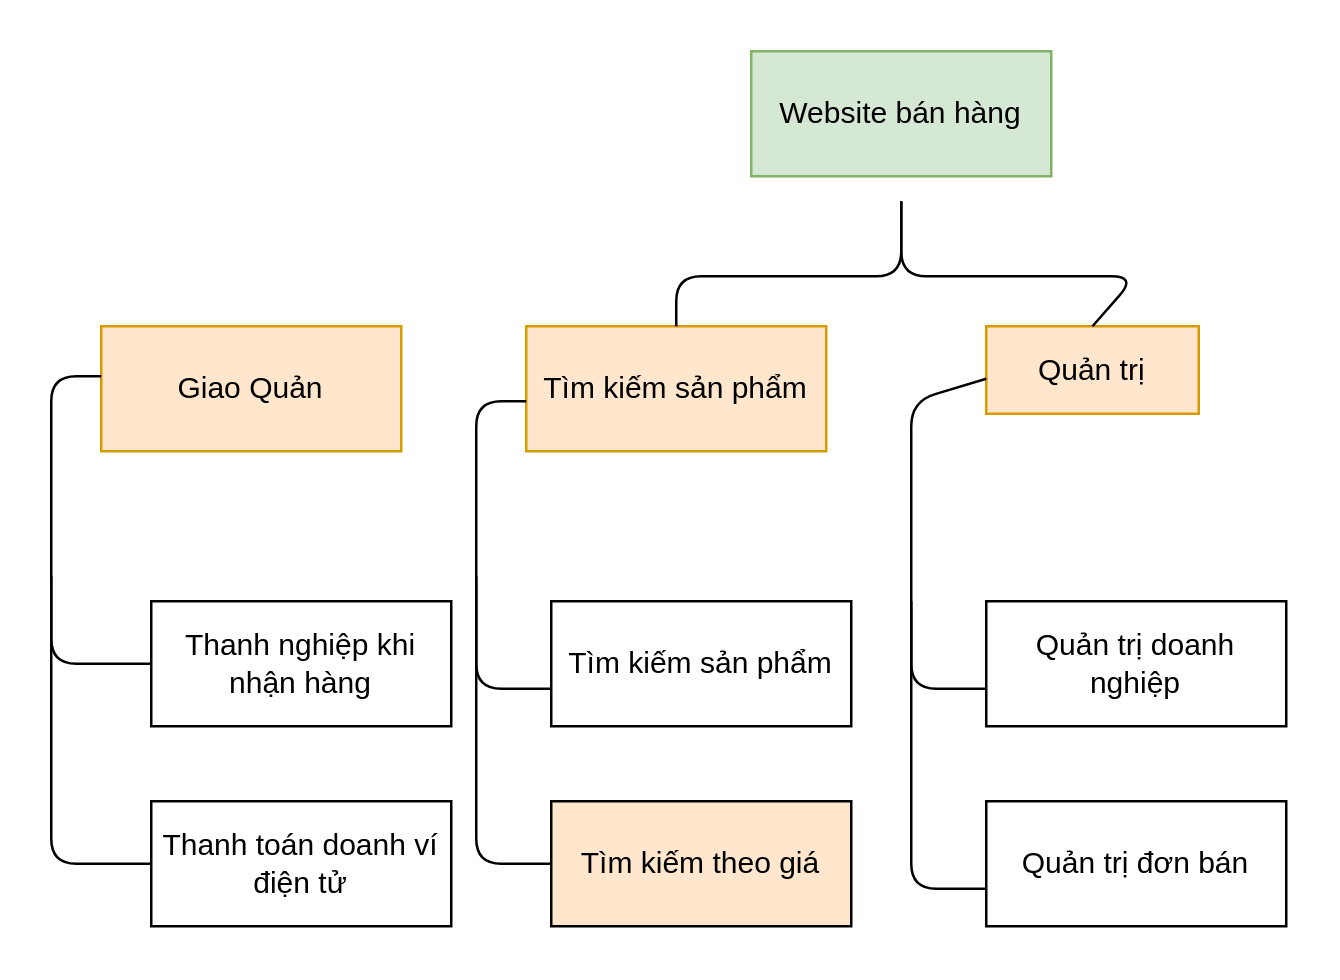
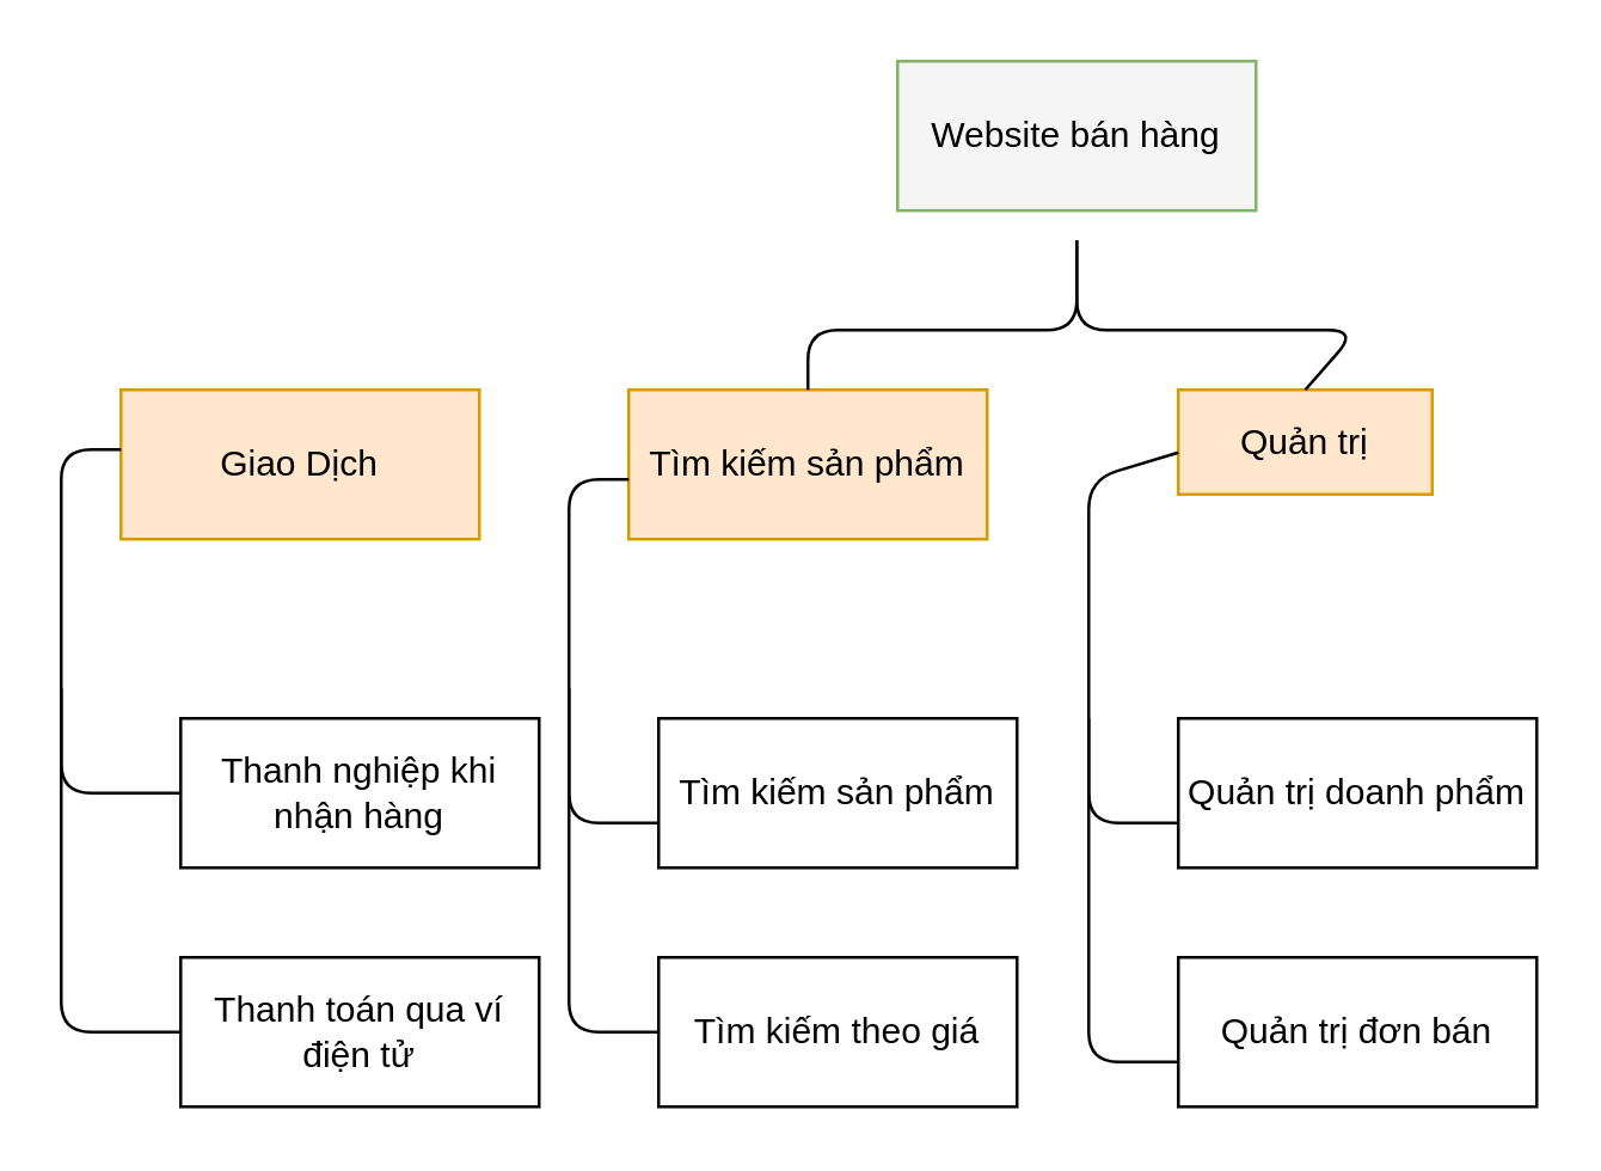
- <mxCell id="2" value="Website bán hàng" style="rounded=0;whiteSpace=wrap;html=1;fillColor=#d5e8d4;strokeColor=#82b366;" vertex="1" parent="1"><mxGeometry x="300" y="20" width="120" height="50" as="geometry" /></mxCell>
+ <mxCell id="2" value="Website bán hàng" style="rounded=0;whiteSpace=wrap;html=1;fillColor=#f5f5f5;strokeColor=#82b366;" vertex="1" parent="1"><mxGeometry x="300" y="20" width="120" height="50" as="geometry" /></mxCell>
- <mxCell id="3" value="Giao Quản" style="rounded=0;whiteSpace=wrap;html=1;fillColor=#ffe6cc;strokeColor=#d79b00;" vertex="1" parent="1"><mxGeometry x="40" y="130" width="120" height="50" as="geometry" /></mxCell>
+ <mxCell id="3" value="Giao Dịch" style="rounded=0;whiteSpace=wrap;html=1;fillColor=#ffe6cc;strokeColor=#d79b00;" vertex="1" parent="1"><mxGeometry x="40" y="130" width="120" height="50" as="geometry" /></mxCell>
- <mxCell id="12" value="Quản trị doanh nghiệp" style="rounded=0;whiteSpace=wrap;html=1;" vertex="1" parent="1"><mxGeometry x="394" y="240" width="120" height="50" as="geometry" /></mxCell>
+ <mxCell id="12" value="Quản trị doanh phẩm" style="rounded=0;whiteSpace=wrap;html=1;" vertex="1" parent="1"><mxGeometry x="394" y="240" width="120" height="50" as="geometry" /></mxCell>
- <mxCell id="7" value="Thanh toán doanh ví điện tử" style="rounded=0;whiteSpace=wrap;html=1;" vertex="1" parent="1"><mxGeometry x="60" y="320" width="120" height="50" as="geometry" /></mxCell>
+ <mxCell id="7" value="Thanh toán qua ví điện tử" style="rounded=0;whiteSpace=wrap;html=1;" vertex="1" parent="1"><mxGeometry x="60" y="320" width="120" height="50" as="geometry" /></mxCell>
- <mxCell id="8" value="Tìm kiếm theo giá" style="rounded=0;whiteSpace=wrap;html=1;fillColor=#ffe6cc;" vertex="1" parent="1"><mxGeometry x="220" y="320" width="120" height="50" as="geometry" /></mxCell>
+ <mxCell id="8" value="Tìm kiếm theo giá" style="rounded=0;whiteSpace=wrap;html=1;" vertex="1" parent="1"><mxGeometry x="220" y="320" width="120" height="50" as="geometry" /></mxCell>
